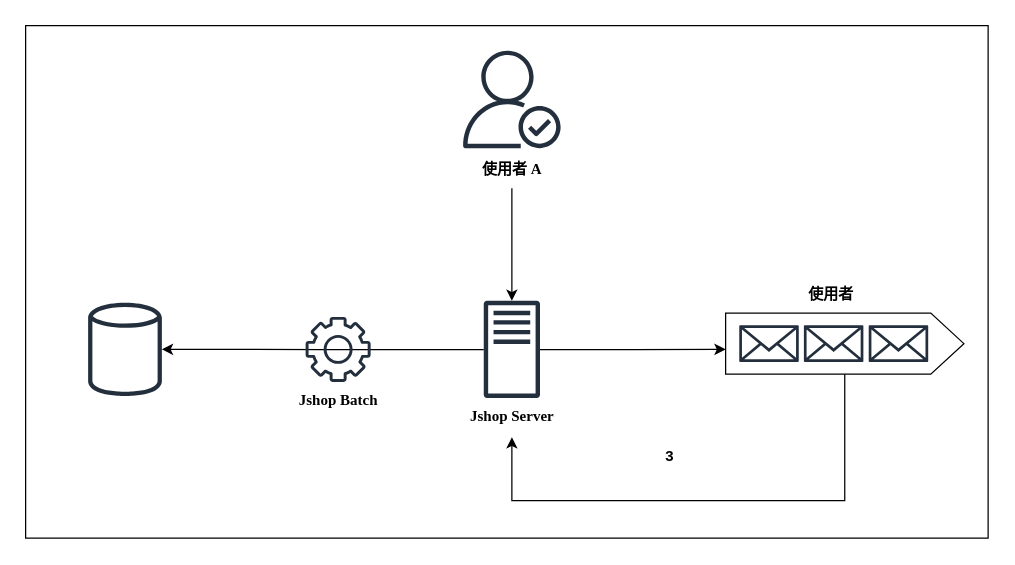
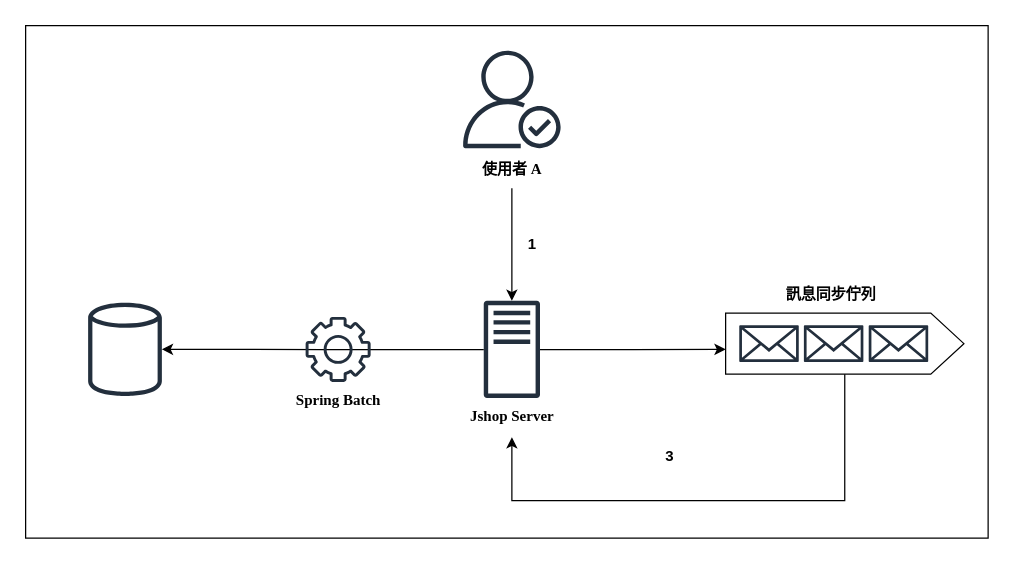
+ <mxCell id="21" value="&lt;b&gt;1&lt;/b&gt;" style="text;html=1;align=center;verticalAlign=middle;resizable=0;points=[];autosize=1;strokeColor=none;fillColor=none;" vertex="1" parent="1"><mxGeometry x="410" y="180" width="30" height="30" as="geometry" /></mxCell>
- <mxCell id="17" value="&lt;font face=&quot;Times New Roman&quot;&gt;&lt;b&gt;使用者&lt;/b&gt;&lt;/font&gt;" style="text;html=1;align=center;verticalAlign=middle;resizable=0;points=[];autosize=1;strokeColor=none;fillColor=none;" vertex="1" parent="11"><mxGeometry x="34.0" width="100" height="30" as="geometry" /></mxCell>
+ <mxCell id="17" value="&lt;font face=&quot;Times New Roman&quot;&gt;&lt;b&gt;訊息同步佇列&lt;/b&gt;&lt;/font&gt;" style="text;html=1;align=center;verticalAlign=middle;resizable=0;points=[];autosize=1;strokeColor=none;fillColor=none;" vertex="1" parent="11"><mxGeometry x="34.0" width="100" height="30" as="geometry" /></mxCell>
- <mxCell id="25" value="&lt;font face=&quot;Times New Roman&quot;&gt;&lt;b&gt;Jshop Batch&lt;/b&gt;&lt;/font&gt;" style="text;html=1;align=center;verticalAlign=middle;resizable=0;points=[];autosize=1;strokeColor=none;fillColor=none;" vertex="1" parent="24"><mxGeometry y="52.003" width="90" height="30" as="geometry" /></mxCell>
+ <mxCell id="25" value="&lt;font face=&quot;Times New Roman&quot;&gt;&lt;b&gt;Spring Batch&lt;/b&gt;&lt;/font&gt;" style="text;html=1;align=center;verticalAlign=middle;resizable=0;points=[];autosize=1;strokeColor=none;fillColor=none;" vertex="1" parent="24"><mxGeometry y="52.003" width="90" height="30" as="geometry" /></mxCell>
